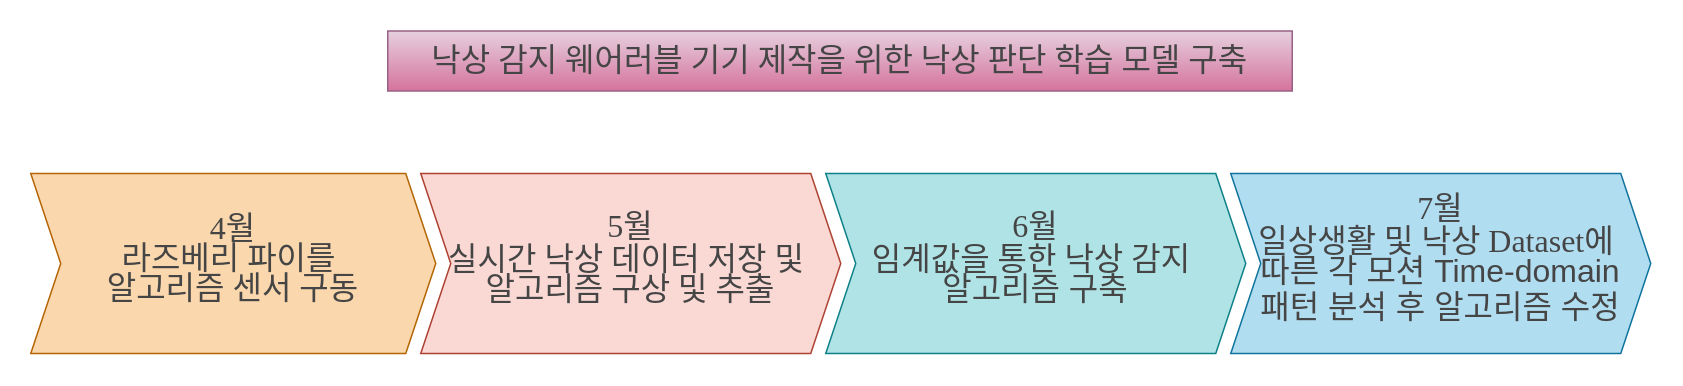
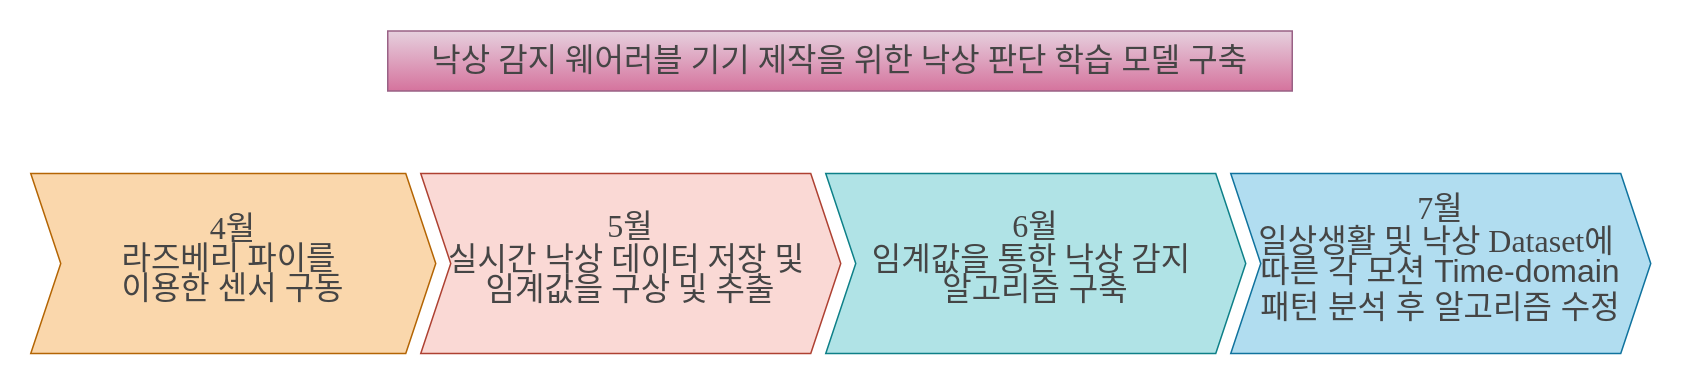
- <mxCell id="2" value="&lt;p style=&quot;font-size: medium; margin: 0px; line-height: 1px;&quot; align=&quot;center&quot;&gt;&lt;span style=&quot;font-family: &amp;quot;.Times LT MM&amp;quot;; font-size: 16pt; color: rgb(69, 69, 69);&quot;&gt;4월&lt;/span&gt;&lt;/p&gt;&lt;p style=&quot;font-size: medium; margin: 0px; line-height: 1px;&quot; align=&quot;center&quot;&gt;&lt;span style=&quot;font-family: &amp;quot;.Times LT MM&amp;quot;; font-size: 16pt; color: rgb(69, 69, 69);&quot;&gt;&lt;br&gt;&lt;/span&gt;&lt;/p&gt;&lt;p style=&quot;font-size: medium; margin: 0px; line-height: 1px;&quot; align=&quot;center&quot;&gt;&lt;span style=&quot;font-family: &amp;quot;.Times LT MM&amp;quot;; font-size: 16pt; color: rgb(69, 69, 69);&quot;&gt;&lt;br&gt;&lt;/span&gt;&lt;/p&gt;&lt;p style=&quot;font-size: medium; margin: 0px; line-height: 1px;&quot; align=&quot;center&quot;&gt;&lt;span style=&quot;font-family: &amp;quot;.Times LT MM&amp;quot;; font-size: 16pt; color: rgb(69, 69, 69);&quot;&gt;&lt;br&gt;&lt;/span&gt;&lt;/p&gt;&lt;p style=&quot;font-size: medium; margin: 0px; line-height: 1px;&quot; align=&quot;center&quot;&gt;&lt;span style=&quot;font-family: &amp;quot;.Times LT MM&amp;quot;; font-size: 16pt; color: rgb(69, 69, 69);&quot;&gt;&lt;br&gt;&lt;/span&gt;&lt;/p&gt;&lt;p style=&quot;font-size: medium; margin: 0px; line-height: 1px;&quot; align=&quot;center&quot;&gt;&lt;span style=&quot;font-family: &amp;quot;.Times LT MM&amp;quot;; font-size: 16pt; color: rgb(69, 69, 69);&quot;&gt;&lt;br&gt;&lt;/span&gt;&lt;/p&gt;&lt;p style=&quot;font-size: medium; margin: 0px; line-height: 1px;&quot; align=&quot;center&quot;&gt;&lt;span style=&quot;font-family: &amp;quot;.Times LT MM&amp;quot;; font-size: 16pt; color: rgb(69, 69, 69);&quot;&gt;&lt;br&gt;&lt;/span&gt;&lt;/p&gt;&lt;p style=&quot;font-size: medium; margin: 0px; line-height: 1px;&quot; align=&quot;center&quot;&gt;&lt;span style=&quot;font-family: &amp;quot;.Times LT MM&amp;quot;; font-size: 16pt; color: rgb(69, 69, 69);&quot;&gt;&lt;br&gt;&lt;/span&gt;&lt;/p&gt;&lt;p style=&quot;font-size: medium; margin: 0px; line-height: 1px;&quot; align=&quot;center&quot;&gt;&lt;span style=&quot;font-family: &amp;quot;.Times LT MM&amp;quot;; font-size: 16pt; color: rgb(69, 69, 69);&quot;&gt;&lt;br&gt;&lt;/span&gt;&lt;/p&gt;&lt;p style=&quot;font-size: medium; margin: 0px; line-height: 1px;&quot; align=&quot;center&quot;&gt;&lt;span style=&quot;font-family: &amp;quot;.Times LT MM&amp;quot;; font-size: 16pt; color: rgb(69, 69, 69);&quot;&gt;&lt;br&gt;&lt;/span&gt;&lt;/p&gt;&lt;p style=&quot;font-size: medium; margin: 0px; line-height: 1px;&quot; align=&quot;center&quot;&gt;&lt;span style=&quot;color: rgb(69, 69, 69); font-family: &amp;quot;.Times LT MM&amp;quot;; font-size: 16pt; background-color: initial;&quot;&gt;라즈베리 파이를&amp;nbsp;&lt;/span&gt;&lt;/p&gt;&lt;p style=&quot;font-size: medium; margin: 0px; line-height: 1px;&quot; align=&quot;center&quot;&gt;&lt;span style=&quot;color: rgb(69, 69, 69); font-family: &amp;quot;.Times LT MM&amp;quot;; font-size: 16pt; background-color: initial;&quot;&gt;&lt;br&gt;&lt;/span&gt;&lt;/p&gt;&lt;p style=&quot;font-size: medium; margin: 0px; line-height: 1px;&quot; align=&quot;center&quot;&gt;&lt;span style=&quot;color: rgb(69, 69, 69); font-family: &amp;quot;.Times LT MM&amp;quot;; font-size: 16pt; background-color: initial;&quot;&gt;&lt;br&gt;&lt;/span&gt;&lt;/p&gt;&lt;p style=&quot;font-size: medium; margin: 0px; line-height: 1px;&quot; align=&quot;center&quot;&gt;&lt;span style=&quot;color: rgb(69, 69, 69); font-family: &amp;quot;.Times LT MM&amp;quot;; font-size: 16pt; background-color: initial;&quot;&gt;&lt;br&gt;&lt;/span&gt;&lt;/p&gt;&lt;p style=&quot;font-size: medium; margin: 0px; line-height: 1px;&quot; align=&quot;center&quot;&gt;&lt;span style=&quot;color: rgb(69, 69, 69); font-family: &amp;quot;.Times LT MM&amp;quot;; font-size: 16pt; background-color: initial;&quot;&gt;&lt;br&gt;&lt;/span&gt;&lt;/p&gt;&lt;p style=&quot;font-size: medium; margin: 0px; line-height: 1px;&quot; align=&quot;center&quot;&gt;&lt;span style=&quot;color: rgb(69, 69, 69); font-family: &amp;quot;.Times LT MM&amp;quot;; font-size: 16pt; background-color: initial;&quot;&gt;&lt;br&gt;&lt;/span&gt;&lt;/p&gt;&lt;p style=&quot;font-size: medium; margin: 0px; line-height: 1px;&quot; align=&quot;center&quot;&gt;&lt;span style=&quot;color: rgb(69, 69, 69); font-family: &amp;quot;.Times LT MM&amp;quot;; font-size: 16pt; background-color: initial;&quot;&gt;&lt;br&gt;&lt;/span&gt;&lt;/p&gt;&lt;p style=&quot;font-size: medium; margin: 0px; line-height: 1px;&quot; align=&quot;center&quot;&gt;&lt;span style=&quot;color: rgb(69, 69, 69); font-family: &amp;quot;.Times LT MM&amp;quot;; font-size: 16pt; background-color: initial;&quot;&gt;&lt;br&gt;&lt;/span&gt;&lt;/p&gt;&lt;p style=&quot;font-size: medium; margin: 0px; line-height: 1px;&quot; align=&quot;center&quot;&gt;&lt;span style=&quot;color: rgb(69, 69, 69); font-family: &amp;quot;.Times LT MM&amp;quot;; font-size: 16pt; background-color: initial;&quot;&gt;&lt;br&gt;&lt;/span&gt;&lt;/p&gt;&lt;p style=&quot;font-size: medium; margin: 0px; line-height: 1px;&quot; align=&quot;center&quot;&gt;&lt;span style=&quot;color: rgb(69, 69, 69); font-family: &amp;quot;.Times LT MM&amp;quot;; font-size: 16pt; background-color: initial;&quot;&gt;&lt;br&gt;&lt;/span&gt;&lt;/p&gt;&lt;p style=&quot;font-size: medium; margin: 0px; line-height: 1px;&quot; align=&quot;center&quot;&gt;&lt;span style=&quot;color: rgb(69, 69, 69); font-family: &amp;quot;.Times LT MM&amp;quot;; font-size: 16pt; background-color: initial;&quot;&gt;알고리즘 센서 구동&lt;/span&gt;&lt;br&gt;&lt;/p&gt;" style="shape=step;perimeter=stepPerimeter;whiteSpace=wrap;html=1;fixedSize=1;fillColor=#fad7ac;strokeColor=#b46504;" vertex="1" parent="1"><mxGeometry x="20" y="115" width="270" height="120" as="geometry" /></mxCell>
+ <mxCell id="2" value="&lt;p style=&quot;font-size: medium; margin: 0px; line-height: 1px;&quot; align=&quot;center&quot;&gt;&lt;span style=&quot;font-family: &amp;quot;.Times LT MM&amp;quot;; font-size: 16pt; color: rgb(69, 69, 69);&quot;&gt;4월&lt;/span&gt;&lt;/p&gt;&lt;p style=&quot;font-size: medium; margin: 0px; line-height: 1px;&quot; align=&quot;center&quot;&gt;&lt;span style=&quot;font-family: &amp;quot;.Times LT MM&amp;quot;; font-size: 16pt; color: rgb(69, 69, 69);&quot;&gt;&lt;br&gt;&lt;/span&gt;&lt;/p&gt;&lt;p style=&quot;font-size: medium; margin: 0px; line-height: 1px;&quot; align=&quot;center&quot;&gt;&lt;span style=&quot;font-family: &amp;quot;.Times LT MM&amp;quot;; font-size: 16pt; color: rgb(69, 69, 69);&quot;&gt;&lt;br&gt;&lt;/span&gt;&lt;/p&gt;&lt;p style=&quot;font-size: medium; margin: 0px; line-height: 1px;&quot; align=&quot;center&quot;&gt;&lt;span style=&quot;font-family: &amp;quot;.Times LT MM&amp;quot;; font-size: 16pt; color: rgb(69, 69, 69);&quot;&gt;&lt;br&gt;&lt;/span&gt;&lt;/p&gt;&lt;p style=&quot;font-size: medium; margin: 0px; line-height: 1px;&quot; align=&quot;center&quot;&gt;&lt;span style=&quot;font-family: &amp;quot;.Times LT MM&amp;quot;; font-size: 16pt; color: rgb(69, 69, 69);&quot;&gt;&lt;br&gt;&lt;/span&gt;&lt;/p&gt;&lt;p style=&quot;font-size: medium; margin: 0px; line-height: 1px;&quot; align=&quot;center&quot;&gt;&lt;span style=&quot;font-family: &amp;quot;.Times LT MM&amp;quot;; font-size: 16pt; color: rgb(69, 69, 69);&quot;&gt;&lt;br&gt;&lt;/span&gt;&lt;/p&gt;&lt;p style=&quot;font-size: medium; margin: 0px; line-height: 1px;&quot; align=&quot;center&quot;&gt;&lt;span style=&quot;font-family: &amp;quot;.Times LT MM&amp;quot;; font-size: 16pt; color: rgb(69, 69, 69);&quot;&gt;&lt;br&gt;&lt;/span&gt;&lt;/p&gt;&lt;p style=&quot;font-size: medium; margin: 0px; line-height: 1px;&quot; align=&quot;center&quot;&gt;&lt;span style=&quot;font-family: &amp;quot;.Times LT MM&amp;quot;; font-size: 16pt; color: rgb(69, 69, 69);&quot;&gt;&lt;br&gt;&lt;/span&gt;&lt;/p&gt;&lt;p style=&quot;font-size: medium; margin: 0px; line-height: 1px;&quot; align=&quot;center&quot;&gt;&lt;span style=&quot;font-family: &amp;quot;.Times LT MM&amp;quot;; font-size: 16pt; color: rgb(69, 69, 69);&quot;&gt;&lt;br&gt;&lt;/span&gt;&lt;/p&gt;&lt;p style=&quot;font-size: medium; margin: 0px; line-height: 1px;&quot; align=&quot;center&quot;&gt;&lt;span style=&quot;font-family: &amp;quot;.Times LT MM&amp;quot;; font-size: 16pt; color: rgb(69, 69, 69);&quot;&gt;&lt;br&gt;&lt;/span&gt;&lt;/p&gt;&lt;p style=&quot;font-size: medium; margin: 0px; line-height: 1px;&quot; align=&quot;center&quot;&gt;&lt;span style=&quot;color: rgb(69, 69, 69); font-family: &amp;quot;.Times LT MM&amp;quot;; font-size: 16pt; background-color: initial;&quot;&gt;라즈베리 파이를&amp;nbsp;&lt;/span&gt;&lt;/p&gt;&lt;p style=&quot;font-size: medium; margin: 0px; line-height: 1px;&quot; align=&quot;center&quot;&gt;&lt;span style=&quot;color: rgb(69, 69, 69); font-family: &amp;quot;.Times LT MM&amp;quot;; font-size: 16pt; background-color: initial;&quot;&gt;&lt;br&gt;&lt;/span&gt;&lt;/p&gt;&lt;p style=&quot;font-size: medium; margin: 0px; line-height: 1px;&quot; align=&quot;center&quot;&gt;&lt;span style=&quot;color: rgb(69, 69, 69); font-family: &amp;quot;.Times LT MM&amp;quot;; font-size: 16pt; background-color: initial;&quot;&gt;&lt;br&gt;&lt;/span&gt;&lt;/p&gt;&lt;p style=&quot;font-size: medium; margin: 0px; line-height: 1px;&quot; align=&quot;center&quot;&gt;&lt;span style=&quot;color: rgb(69, 69, 69); font-family: &amp;quot;.Times LT MM&amp;quot;; font-size: 16pt; background-color: initial;&quot;&gt;&lt;br&gt;&lt;/span&gt;&lt;/p&gt;&lt;p style=&quot;font-size: medium; margin: 0px; line-height: 1px;&quot; align=&quot;center&quot;&gt;&lt;span style=&quot;color: rgb(69, 69, 69); font-family: &amp;quot;.Times LT MM&amp;quot;; font-size: 16pt; background-color: initial;&quot;&gt;&lt;br&gt;&lt;/span&gt;&lt;/p&gt;&lt;p style=&quot;font-size: medium; margin: 0px; line-height: 1px;&quot; align=&quot;center&quot;&gt;&lt;span style=&quot;color: rgb(69, 69, 69); font-family: &amp;quot;.Times LT MM&amp;quot;; font-size: 16pt; background-color: initial;&quot;&gt;&lt;br&gt;&lt;/span&gt;&lt;/p&gt;&lt;p style=&quot;font-size: medium; margin: 0px; line-height: 1px;&quot; align=&quot;center&quot;&gt;&lt;span style=&quot;color: rgb(69, 69, 69); font-family: &amp;quot;.Times LT MM&amp;quot;; font-size: 16pt; background-color: initial;&quot;&gt;&lt;br&gt;&lt;/span&gt;&lt;/p&gt;&lt;p style=&quot;font-size: medium; margin: 0px; line-height: 1px;&quot; align=&quot;center&quot;&gt;&lt;span style=&quot;color: rgb(69, 69, 69); font-family: &amp;quot;.Times LT MM&amp;quot;; font-size: 16pt; background-color: initial;&quot;&gt;&lt;br&gt;&lt;/span&gt;&lt;/p&gt;&lt;p style=&quot;font-size: medium; margin: 0px; line-height: 1px;&quot; align=&quot;center&quot;&gt;&lt;span style=&quot;color: rgb(69, 69, 69); font-family: &amp;quot;.Times LT MM&amp;quot;; font-size: 16pt; background-color: initial;&quot;&gt;&lt;br&gt;&lt;/span&gt;&lt;/p&gt;&lt;p style=&quot;font-size: medium; margin: 0px; line-height: 1px;&quot; align=&quot;center&quot;&gt;&lt;span style=&quot;color: rgb(69, 69, 69); font-family: &amp;quot;.Times LT MM&amp;quot;; font-size: 16pt; background-color: initial;&quot;&gt;&lt;br&gt;&lt;/span&gt;&lt;/p&gt;&lt;p style=&quot;font-size: medium; margin: 0px; line-height: 1px;&quot; align=&quot;center&quot;&gt;&lt;span style=&quot;color: rgb(69, 69, 69); font-family: &amp;quot;.Times LT MM&amp;quot;; font-size: 16pt; background-color: initial;&quot;&gt;이용한 센서 구동&lt;/span&gt;&lt;br&gt;&lt;/p&gt;" style="shape=step;perimeter=stepPerimeter;whiteSpace=wrap;html=1;fixedSize=1;fillColor=#fad7ac;strokeColor=#b46504;" vertex="1" parent="1"><mxGeometry x="20" y="115" width="270" height="120" as="geometry" /></mxCell>
- <mxCell id="4" value="&lt;p style=&quot;font-size: medium; margin: 0px; line-height: 1px;&quot; align=&quot;center&quot;&gt;&lt;span style=&quot;font-family: &amp;quot;.Times LT MM&amp;quot;; font-size: 16pt; color: rgb(69, 69, 69);&quot;&gt;5월&lt;/span&gt;&lt;/p&gt;&lt;p style=&quot;font-size: medium; margin: 0px; line-height: 1px;&quot; align=&quot;center&quot;&gt;&lt;span style=&quot;font-family: &amp;quot;.Times LT MM&amp;quot;; font-size: 16pt; color: rgb(69, 69, 69);&quot;&gt;&lt;br&gt;&lt;/span&gt;&lt;/p&gt;&lt;p style=&quot;font-size: medium; margin: 0px; line-height: 1px;&quot; align=&quot;center&quot;&gt;&lt;span style=&quot;font-family: &amp;quot;.Times LT MM&amp;quot;; font-size: 16pt; color: rgb(69, 69, 69);&quot;&gt;&lt;br&gt;&lt;/span&gt;&lt;/p&gt;&lt;p style=&quot;font-size: medium; margin: 0px; line-height: 1px;&quot; align=&quot;center&quot;&gt;&lt;span style=&quot;font-family: &amp;quot;.Times LT MM&amp;quot;; font-size: 16pt; color: rgb(69, 69, 69);&quot;&gt;&lt;br&gt;&lt;/span&gt;&lt;/p&gt;&lt;p style=&quot;font-size: medium; margin: 0px; line-height: 1px;&quot; align=&quot;center&quot;&gt;&lt;span style=&quot;font-family: &amp;quot;.Times LT MM&amp;quot;; font-size: 16pt; color: rgb(69, 69, 69);&quot;&gt;&lt;br&gt;&lt;/span&gt;&lt;/p&gt;&lt;p style=&quot;font-size: medium; margin: 0px; line-height: 1px;&quot; align=&quot;center&quot;&gt;&lt;span style=&quot;font-family: &amp;quot;.Times LT MM&amp;quot;; font-size: 16pt; color: rgb(69, 69, 69);&quot;&gt;&lt;br&gt;&lt;/span&gt;&lt;/p&gt;&lt;p style=&quot;font-size: medium; margin: 0px; line-height: 1px;&quot; align=&quot;center&quot;&gt;&lt;span style=&quot;font-family: &amp;quot;.Times LT MM&amp;quot;; font-size: 16pt; color: rgb(69, 69, 69);&quot;&gt;&lt;br&gt;&lt;/span&gt;&lt;/p&gt;&lt;p style=&quot;font-size: medium; margin: 0px; line-height: 1px;&quot; align=&quot;center&quot;&gt;&lt;span style=&quot;font-family: &amp;quot;.Times LT MM&amp;quot;; font-size: 16pt; color: rgb(69, 69, 69);&quot;&gt;&lt;br&gt;&lt;/span&gt;&lt;/p&gt;&lt;p style=&quot;font-size: medium; margin: 0px; line-height: 1px;&quot; align=&quot;center&quot;&gt;&lt;span style=&quot;font-family: &amp;quot;.Times LT MM&amp;quot;; font-size: 16pt; color: rgb(69, 69, 69);&quot;&gt;&lt;br&gt;&lt;/span&gt;&lt;/p&gt;&lt;p style=&quot;font-size: medium; margin: 0px; line-height: 1px;&quot; align=&quot;center&quot;&gt;&lt;span style=&quot;font-family: &amp;quot;.Times LT MM&amp;quot;; font-size: 16pt; color: rgb(69, 69, 69);&quot;&gt;&lt;br&gt;&lt;/span&gt;&lt;/p&gt;&lt;p style=&quot;font-size: medium; margin: 0px; line-height: 1px;&quot; align=&quot;center&quot;&gt;&lt;span style=&quot;font-family: &amp;quot;.Times LT MM&amp;quot;; font-size: 16pt; color: rgb(69, 69, 69);&quot;&gt;&lt;br&gt;&lt;/span&gt;&lt;/p&gt;&lt;p style=&quot;font-size: medium; margin: 0px; line-height: 1px;&quot; align=&quot;center&quot;&gt;&lt;span style=&quot;font-family: &amp;quot;.Times LT MM&amp;quot;; font-size: 16pt; color: rgb(69, 69, 69);&quot;&gt;실시간 낙상 데이터 저장 및&amp;nbsp;&lt;/span&gt;&lt;/p&gt;&lt;p style=&quot;font-size: medium; margin: 0px; line-height: 1px;&quot; align=&quot;center&quot;&gt;&lt;span style=&quot;font-family: &amp;quot;.Times LT MM&amp;quot;; font-size: 16pt; color: rgb(69, 69, 69);&quot;&gt;&lt;br&gt;&lt;/span&gt;&lt;/p&gt;&lt;p style=&quot;font-size: medium; margin: 0px; line-height: 1px;&quot; align=&quot;center&quot;&gt;&lt;span style=&quot;font-family: &amp;quot;.Times LT MM&amp;quot;; font-size: 16pt; color: rgb(69, 69, 69);&quot;&gt;&lt;br&gt;&lt;/span&gt;&lt;/p&gt;&lt;p style=&quot;font-size: medium; margin: 0px; line-height: 1px;&quot; align=&quot;center&quot;&gt;&lt;span style=&quot;font-family: &amp;quot;.Times LT MM&amp;quot;; font-size: 16pt; color: rgb(69, 69, 69);&quot;&gt;&lt;br&gt;&lt;/span&gt;&lt;/p&gt;&lt;p style=&quot;font-size: medium; margin: 0px; line-height: 1px;&quot; align=&quot;center&quot;&gt;&lt;span style=&quot;font-family: &amp;quot;.Times LT MM&amp;quot;; font-size: 16pt; color: rgb(69, 69, 69);&quot;&gt;&lt;br&gt;&lt;/span&gt;&lt;/p&gt;&lt;p style=&quot;font-size: medium; margin: 0px; line-height: 1px;&quot; align=&quot;center&quot;&gt;&lt;span style=&quot;font-family: &amp;quot;.Times LT MM&amp;quot;; font-size: 16pt; color: rgb(69, 69, 69);&quot;&gt;&lt;br&gt;&lt;/span&gt;&lt;/p&gt;&lt;p style=&quot;font-size: medium; margin: 0px; line-height: 1px;&quot; align=&quot;center&quot;&gt;&lt;span style=&quot;font-family: &amp;quot;.Times LT MM&amp;quot;; font-size: 16pt; color: rgb(69, 69, 69);&quot;&gt;&lt;br&gt;&lt;/span&gt;&lt;/p&gt;&lt;p style=&quot;font-size: medium; margin: 0px; line-height: 1px;&quot; align=&quot;center&quot;&gt;&lt;span style=&quot;font-family: &amp;quot;.Times LT MM&amp;quot;; font-size: 16pt; color: rgb(69, 69, 69);&quot;&gt;&lt;br&gt;&lt;/span&gt;&lt;/p&gt;&lt;p style=&quot;font-size: medium; margin: 0px; line-height: 1px;&quot; align=&quot;center&quot;&gt;&lt;span style=&quot;font-family: &amp;quot;.Times LT MM&amp;quot;; font-size: 16pt; color: rgb(69, 69, 69);&quot;&gt;&lt;br&gt;&lt;/span&gt;&lt;/p&gt;&lt;p style=&quot;font-size: medium; margin: 0px; line-height: 1px;&quot; align=&quot;center&quot;&gt;&lt;span style=&quot;font-family: &amp;quot;.Times LT MM&amp;quot;; font-size: 16pt; color: rgb(69, 69, 69);&quot;&gt;&lt;br&gt;&lt;/span&gt;&lt;/p&gt;&lt;p style=&quot;font-size: medium; margin: 0px; line-height: 1px;&quot; align=&quot;center&quot;&gt;&lt;span style=&quot;font-family: &amp;quot;.Times LT MM&amp;quot;; font-size: 16pt; color: rgb(69, 69, 69);&quot;&gt;알고리즘 구상 및 추출&lt;/span&gt;&lt;/p&gt;" style="shape=step;perimeter=stepPerimeter;whiteSpace=wrap;html=1;fixedSize=1;fillColor=#fad9d5;strokeColor=#ae4132;" vertex="1" parent="1"><mxGeometry x="280" y="115" width="280" height="120" as="geometry" /></mxCell>
+ <mxCell id="4" value="&lt;p style=&quot;font-size: medium; margin: 0px; line-height: 1px;&quot; align=&quot;center&quot;&gt;&lt;span style=&quot;font-family: &amp;quot;.Times LT MM&amp;quot;; font-size: 16pt; color: rgb(69, 69, 69);&quot;&gt;5월&lt;/span&gt;&lt;/p&gt;&lt;p style=&quot;font-size: medium; margin: 0px; line-height: 1px;&quot; align=&quot;center&quot;&gt;&lt;span style=&quot;font-family: &amp;quot;.Times LT MM&amp;quot;; font-size: 16pt; color: rgb(69, 69, 69);&quot;&gt;&lt;br&gt;&lt;/span&gt;&lt;/p&gt;&lt;p style=&quot;font-size: medium; margin: 0px; line-height: 1px;&quot; align=&quot;center&quot;&gt;&lt;span style=&quot;font-family: &amp;quot;.Times LT MM&amp;quot;; font-size: 16pt; color: rgb(69, 69, 69);&quot;&gt;&lt;br&gt;&lt;/span&gt;&lt;/p&gt;&lt;p style=&quot;font-size: medium; margin: 0px; line-height: 1px;&quot; align=&quot;center&quot;&gt;&lt;span style=&quot;font-family: &amp;quot;.Times LT MM&amp;quot;; font-size: 16pt; color: rgb(69, 69, 69);&quot;&gt;&lt;br&gt;&lt;/span&gt;&lt;/p&gt;&lt;p style=&quot;font-size: medium; margin: 0px; line-height: 1px;&quot; align=&quot;center&quot;&gt;&lt;span style=&quot;font-family: &amp;quot;.Times LT MM&amp;quot;; font-size: 16pt; color: rgb(69, 69, 69);&quot;&gt;&lt;br&gt;&lt;/span&gt;&lt;/p&gt;&lt;p style=&quot;font-size: medium; margin: 0px; line-height: 1px;&quot; align=&quot;center&quot;&gt;&lt;span style=&quot;font-family: &amp;quot;.Times LT MM&amp;quot;; font-size: 16pt; color: rgb(69, 69, 69);&quot;&gt;&lt;br&gt;&lt;/span&gt;&lt;/p&gt;&lt;p style=&quot;font-size: medium; margin: 0px; line-height: 1px;&quot; align=&quot;center&quot;&gt;&lt;span style=&quot;font-family: &amp;quot;.Times LT MM&amp;quot;; font-size: 16pt; color: rgb(69, 69, 69);&quot;&gt;&lt;br&gt;&lt;/span&gt;&lt;/p&gt;&lt;p style=&quot;font-size: medium; margin: 0px; line-height: 1px;&quot; align=&quot;center&quot;&gt;&lt;span style=&quot;font-family: &amp;quot;.Times LT MM&amp;quot;; font-size: 16pt; color: rgb(69, 69, 69);&quot;&gt;&lt;br&gt;&lt;/span&gt;&lt;/p&gt;&lt;p style=&quot;font-size: medium; margin: 0px; line-height: 1px;&quot; align=&quot;center&quot;&gt;&lt;span style=&quot;font-family: &amp;quot;.Times LT MM&amp;quot;; font-size: 16pt; color: rgb(69, 69, 69);&quot;&gt;&lt;br&gt;&lt;/span&gt;&lt;/p&gt;&lt;p style=&quot;font-size: medium; margin: 0px; line-height: 1px;&quot; align=&quot;center&quot;&gt;&lt;span style=&quot;font-family: &amp;quot;.Times LT MM&amp;quot;; font-size: 16pt; color: rgb(69, 69, 69);&quot;&gt;&lt;br&gt;&lt;/span&gt;&lt;/p&gt;&lt;p style=&quot;font-size: medium; margin: 0px; line-height: 1px;&quot; align=&quot;center&quot;&gt;&lt;span style=&quot;font-family: &amp;quot;.Times LT MM&amp;quot;; font-size: 16pt; color: rgb(69, 69, 69);&quot;&gt;&lt;br&gt;&lt;/span&gt;&lt;/p&gt;&lt;p style=&quot;font-size: medium; margin: 0px; line-height: 1px;&quot; align=&quot;center&quot;&gt;&lt;span style=&quot;font-family: &amp;quot;.Times LT MM&amp;quot;; font-size: 16pt; color: rgb(69, 69, 69);&quot;&gt;실시간 낙상 데이터 저장 및&amp;nbsp;&lt;/span&gt;&lt;/p&gt;&lt;p style=&quot;font-size: medium; margin: 0px; line-height: 1px;&quot; align=&quot;center&quot;&gt;&lt;span style=&quot;font-family: &amp;quot;.Times LT MM&amp;quot;; font-size: 16pt; color: rgb(69, 69, 69);&quot;&gt;&lt;br&gt;&lt;/span&gt;&lt;/p&gt;&lt;p style=&quot;font-size: medium; margin: 0px; line-height: 1px;&quot; align=&quot;center&quot;&gt;&lt;span style=&quot;font-family: &amp;quot;.Times LT MM&amp;quot;; font-size: 16pt; color: rgb(69, 69, 69);&quot;&gt;&lt;br&gt;&lt;/span&gt;&lt;/p&gt;&lt;p style=&quot;font-size: medium; margin: 0px; line-height: 1px;&quot; align=&quot;center&quot;&gt;&lt;span style=&quot;font-family: &amp;quot;.Times LT MM&amp;quot;; font-size: 16pt; color: rgb(69, 69, 69);&quot;&gt;&lt;br&gt;&lt;/span&gt;&lt;/p&gt;&lt;p style=&quot;font-size: medium; margin: 0px; line-height: 1px;&quot; align=&quot;center&quot;&gt;&lt;span style=&quot;font-family: &amp;quot;.Times LT MM&amp;quot;; font-size: 16pt; color: rgb(69, 69, 69);&quot;&gt;&lt;br&gt;&lt;/span&gt;&lt;/p&gt;&lt;p style=&quot;font-size: medium; margin: 0px; line-height: 1px;&quot; align=&quot;center&quot;&gt;&lt;span style=&quot;font-family: &amp;quot;.Times LT MM&amp;quot;; font-size: 16pt; color: rgb(69, 69, 69);&quot;&gt;&lt;br&gt;&lt;/span&gt;&lt;/p&gt;&lt;p style=&quot;font-size: medium; margin: 0px; line-height: 1px;&quot; align=&quot;center&quot;&gt;&lt;span style=&quot;font-family: &amp;quot;.Times LT MM&amp;quot;; font-size: 16pt; color: rgb(69, 69, 69);&quot;&gt;&lt;br&gt;&lt;/span&gt;&lt;/p&gt;&lt;p style=&quot;font-size: medium; margin: 0px; line-height: 1px;&quot; align=&quot;center&quot;&gt;&lt;span style=&quot;font-family: &amp;quot;.Times LT MM&amp;quot;; font-size: 16pt; color: rgb(69, 69, 69);&quot;&gt;&lt;br&gt;&lt;/span&gt;&lt;/p&gt;&lt;p style=&quot;font-size: medium; margin: 0px; line-height: 1px;&quot; align=&quot;center&quot;&gt;&lt;span style=&quot;font-family: &amp;quot;.Times LT MM&amp;quot;; font-size: 16pt; color: rgb(69, 69, 69);&quot;&gt;&lt;br&gt;&lt;/span&gt;&lt;/p&gt;&lt;p style=&quot;font-size: medium; margin: 0px; line-height: 1px;&quot; align=&quot;center&quot;&gt;&lt;span style=&quot;font-family: &amp;quot;.Times LT MM&amp;quot;; font-size: 16pt; color: rgb(69, 69, 69);&quot;&gt;&lt;br&gt;&lt;/span&gt;&lt;/p&gt;&lt;p style=&quot;font-size: medium; margin: 0px; line-height: 1px;&quot; align=&quot;center&quot;&gt;&lt;span style=&quot;font-family: &amp;quot;.Times LT MM&amp;quot;; font-size: 16pt; color: rgb(69, 69, 69);&quot;&gt;임계값을 구상 및 추출&lt;/span&gt;&lt;/p&gt;" style="shape=step;perimeter=stepPerimeter;whiteSpace=wrap;html=1;fixedSize=1;fillColor=#fad9d5;strokeColor=#ae4132;" vertex="1" parent="1"><mxGeometry x="280" y="115" width="280" height="120" as="geometry" /></mxCell>
